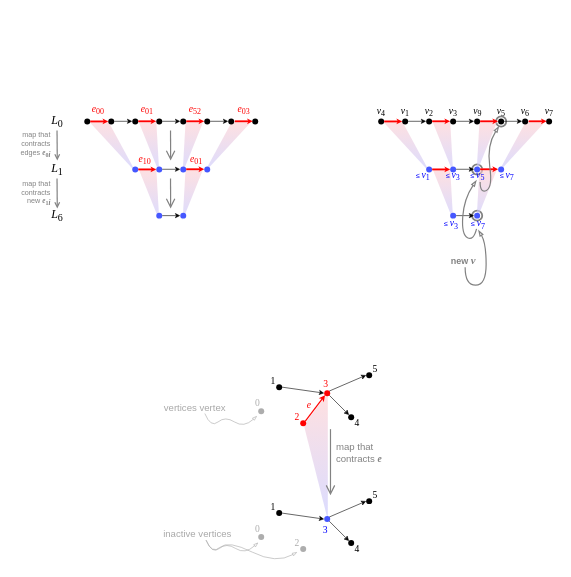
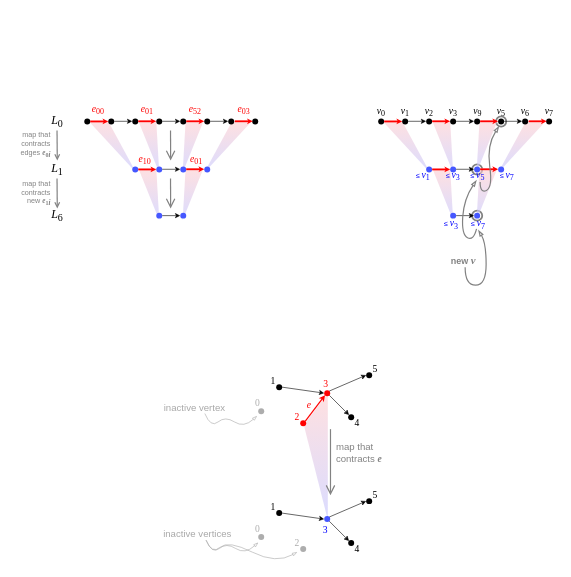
- <mxCell id="122" value="&lt;font style=&quot;font-size: 16px;&quot; face=&quot;Times New Roman&quot;&gt;&lt;i&gt;v&lt;/i&gt;&lt;sub&gt;4&lt;/sub&gt;&lt;/font&gt;" style="text;html=1;strokeColor=none;fillColor=none;align=center;verticalAlign=middle;whiteSpace=wrap;rounded=0;" vertex="1" parent="1"><mxGeometry x="620" y="171" width="30" height="30" as="geometry" /></mxCell>
+ <mxCell id="122" value="&lt;font style=&quot;font-size: 16px;&quot; face=&quot;Times New Roman&quot;&gt;&lt;i&gt;v&lt;/i&gt;&lt;sub&gt;0&lt;/sub&gt;&lt;/font&gt;" style="text;html=1;strokeColor=none;fillColor=none;align=center;verticalAlign=middle;whiteSpace=wrap;rounded=0;" vertex="1" parent="1"><mxGeometry x="620" y="171" width="30" height="30" as="geometry" /></mxCell>
- <mxCell id="46" value="&lt;font&gt;&lt;span style=&quot;font-size: 16px;&quot;&gt;vertices vertex&lt;/span&gt;&lt;/font&gt;" style="text;html=1;strokeColor=none;fillColor=none;align=left;verticalAlign=middle;whiteSpace=wrap;rounded=0;fontColor=#A8A8A8;" parent="1" vertex="1"><mxGeometry x="271" y="665" width="150" height="30" as="geometry" /></mxCell>
+ <mxCell id="46" value="&lt;font&gt;&lt;span style=&quot;font-size: 16px;&quot;&gt;inactive vertex&lt;/span&gt;&lt;/font&gt;" style="text;html=1;strokeColor=none;fillColor=none;align=left;verticalAlign=middle;whiteSpace=wrap;rounded=0;fontColor=#A8A8A8;" parent="1" vertex="1"><mxGeometry x="271" y="665" width="150" height="30" as="geometry" /></mxCell>
